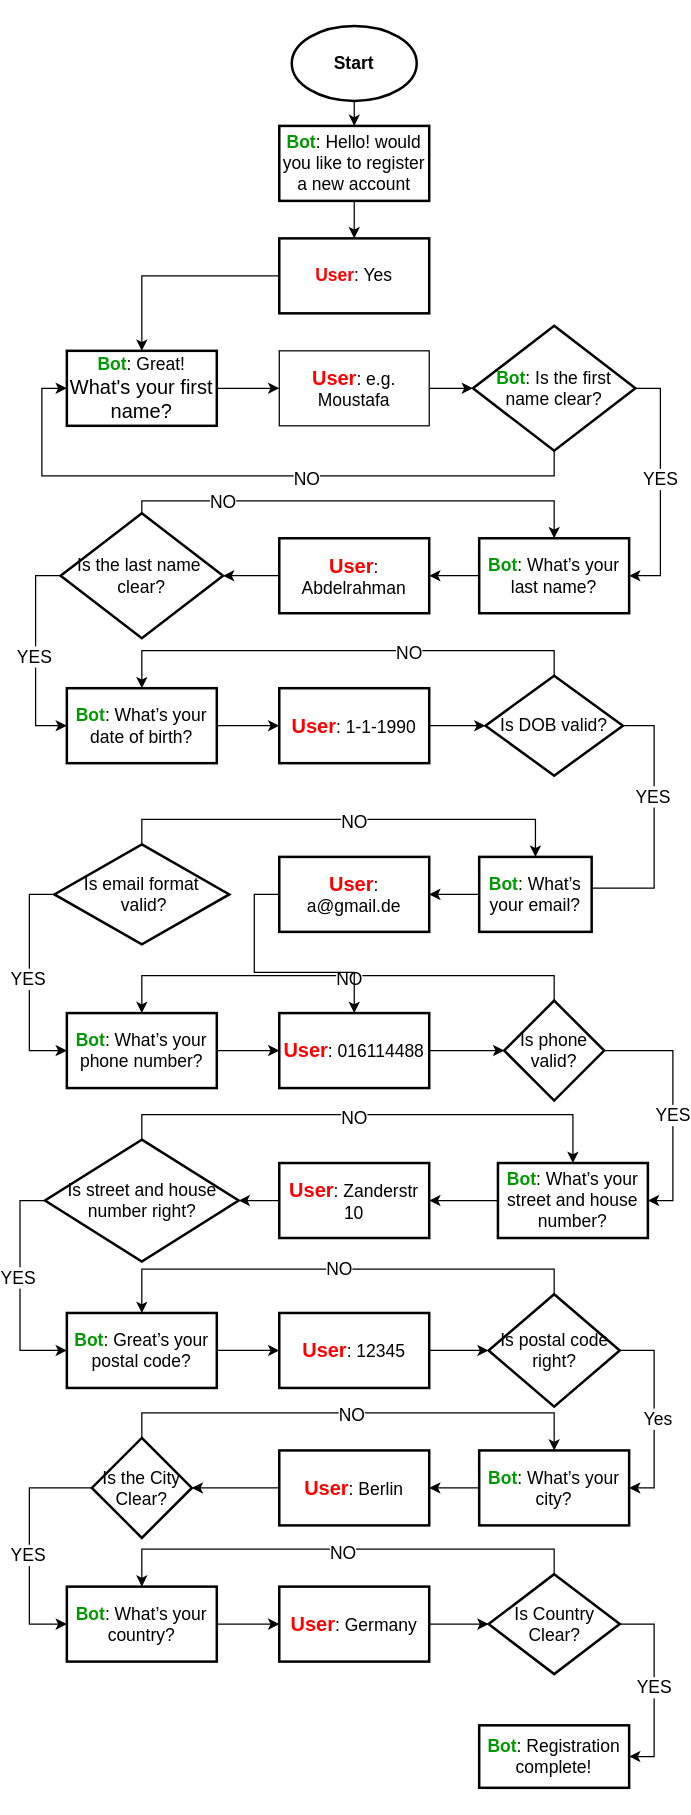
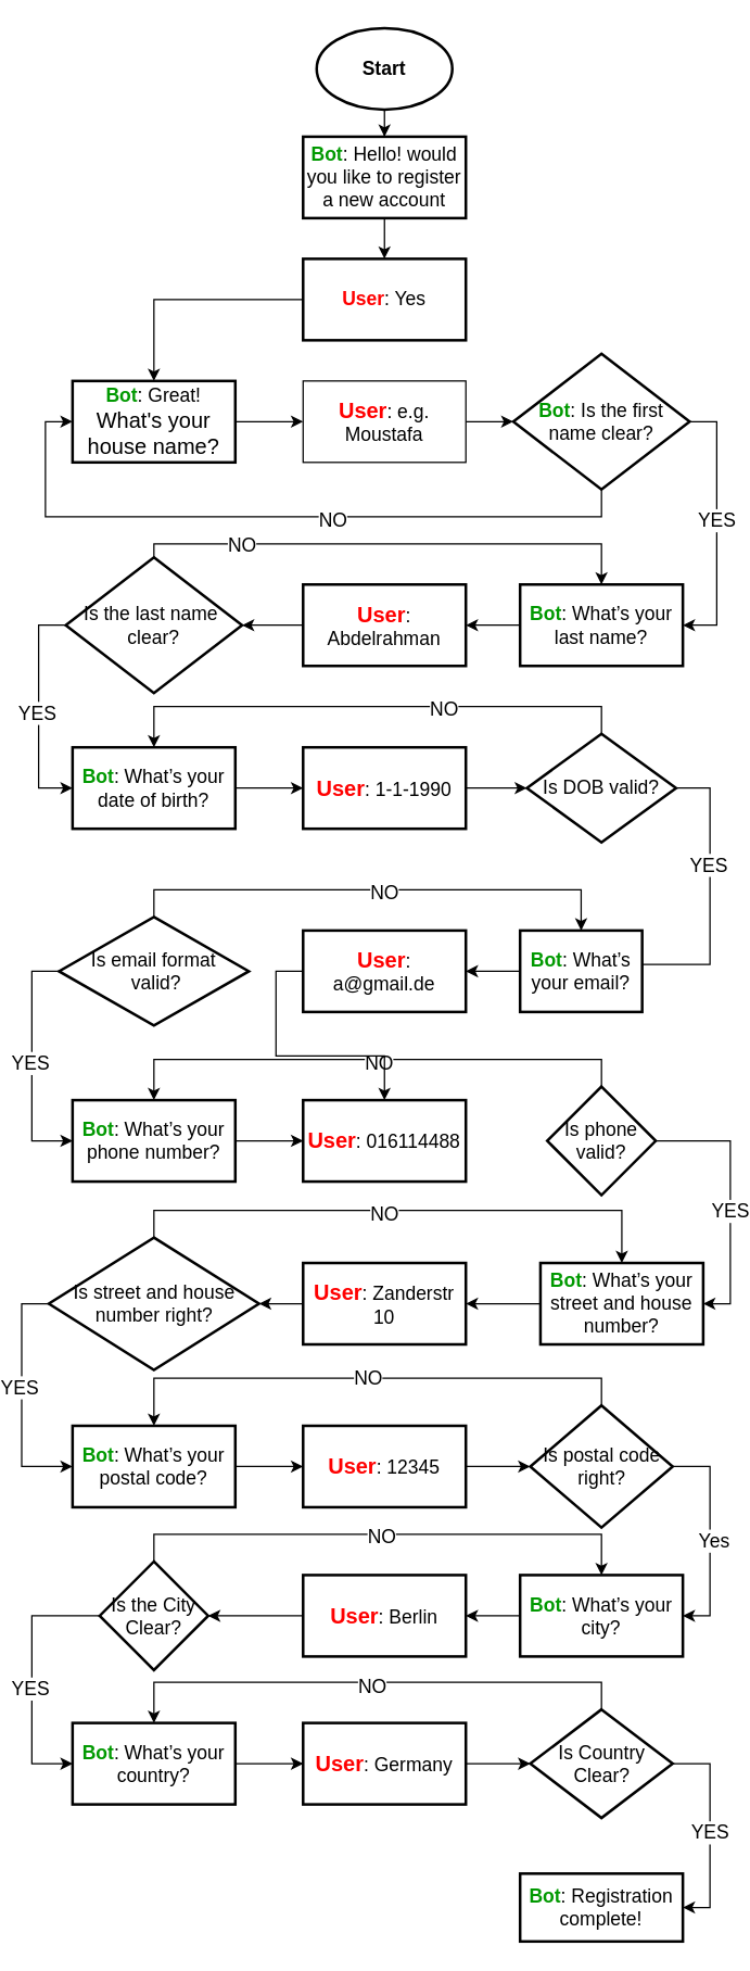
- <mxCell id="9" value="&lt;font style=&quot;font-size: 14px;&quot;&gt;&lt;b style=&quot;color: rgb(0, 153, 0);&quot;&gt;Bot&lt;/b&gt;: Great!&lt;/font&gt;&lt;div&gt;&lt;font size=&quot;3&quot;&gt;What's your first name?&lt;/font&gt;&lt;/div&gt;" style="whiteSpace=wrap;html=1;strokeWidth=2;" parent="1" vertex="1"><mxGeometry x="50" y="280" width="120" height="60" as="geometry" /></mxCell>
+ <mxCell id="9" value="&lt;font style=&quot;font-size: 14px;&quot;&gt;&lt;b style=&quot;color: rgb(0, 153, 0);&quot;&gt;Bot&lt;/b&gt;: Great!&lt;/font&gt;&lt;div&gt;&lt;font size=&quot;3&quot;&gt;What's your house name?&lt;/font&gt;&lt;/div&gt;" style="whiteSpace=wrap;html=1;strokeWidth=2;" parent="1" vertex="1"><mxGeometry x="50" y="280" width="120" height="60" as="geometry" /></mxCell>
- <mxCell id="80" style="edgeStyle=orthogonalEdgeStyle;rounded=0;orthogonalLoop=1;jettySize=auto;html=1;exitX=1;exitY=0.5;exitDx=0;exitDy=0;entryX=0;entryY=0.5;entryDx=0;entryDy=0;" parent="1" source="81" target="42" edge="1"><mxGeometry relative="1" as="geometry" /></mxCell>
- <mxCell id="51" value="&lt;font style=&quot;font-size: 14px;&quot;&gt;&lt;b style=&quot;color: rgb(0, 153, 0);&quot;&gt;Bot&lt;/b&gt;: Great’s your postal code?&lt;/font&gt;" style="whiteSpace=wrap;html=1;strokeWidth=2;" parent="1" vertex="1"><mxGeometry x="50" y="1050" width="120" height="60" as="geometry" /></mxCell>
+ <mxCell id="51" value="&lt;font style=&quot;font-size: 14px;&quot;&gt;&lt;b style=&quot;color: rgb(0, 153, 0);&quot;&gt;Bot&lt;/b&gt;: What’s your postal code?&lt;/font&gt;" style="whiteSpace=wrap;html=1;strokeWidth=2;" parent="1" vertex="1"><mxGeometry x="50" y="1050" width="120" height="60" as="geometry" /></mxCell>
